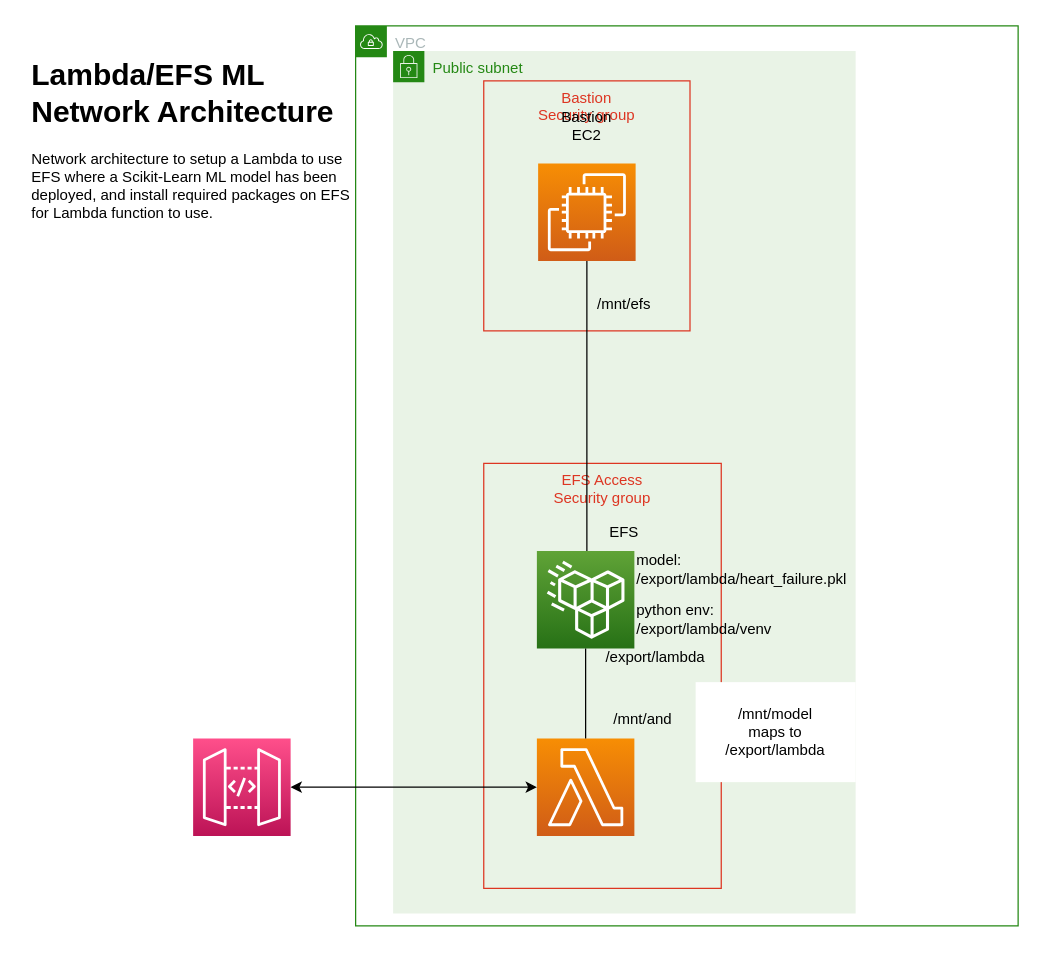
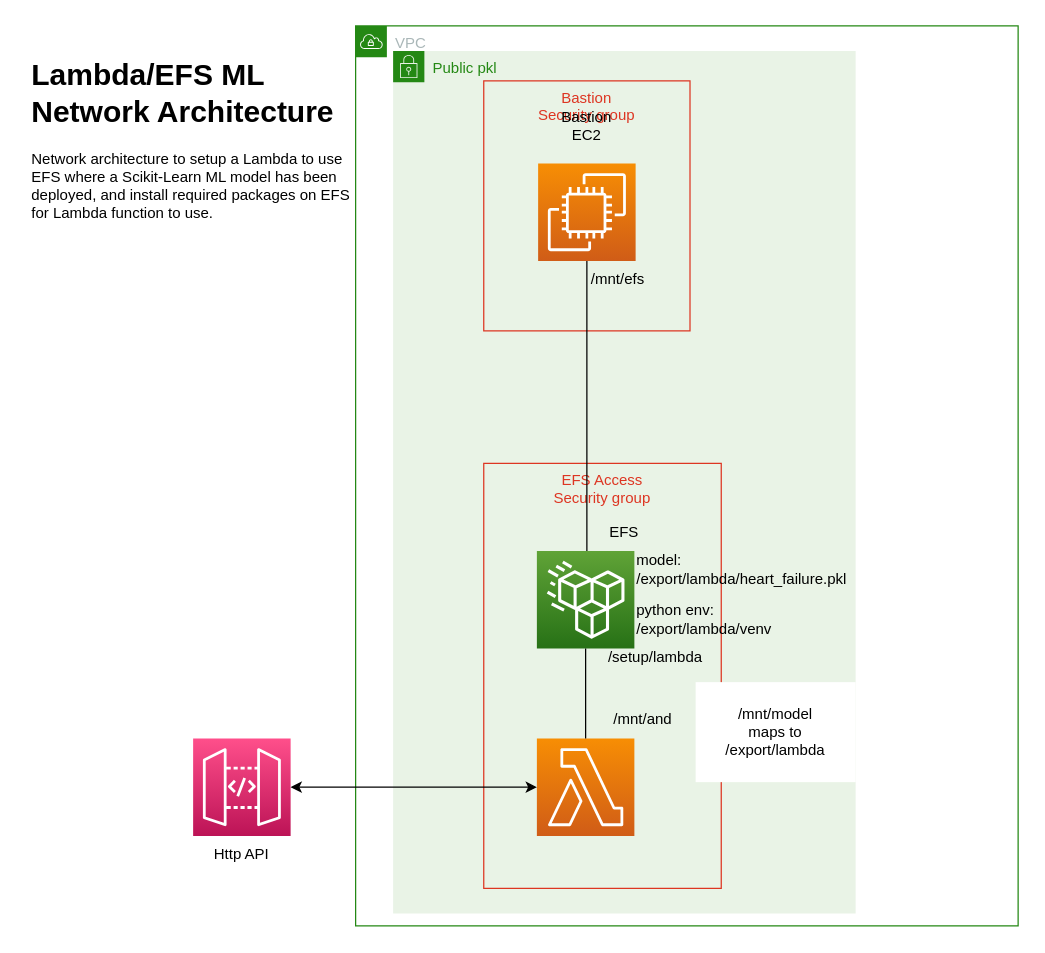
- <mxCell id="3" value="Public subnet" style="points=[[0,0],[0.25,0],[0.5,0],[0.75,0],[1,0],[1,0.25],[1,0.5],[1,0.75],[1,1],[0.75,1],[0.5,1],[0.25,1],[0,1],[0,0.75],[0,0.5],[0,0.25]];outlineConnect=0;gradientColor=none;html=1;whiteSpace=wrap;fontSize=12;fontStyle=0;container=1;pointerEvents=0;collapsible=0;recursiveResize=0;shape=mxgraph.aws4.group;grIcon=mxgraph.aws4.group_security_group;grStroke=0;strokeColor=#248814;fillColor=#E9F3E6;verticalAlign=top;align=left;spacingLeft=30;fontColor=#248814;dashed=0;" vertex="1" parent="2"><mxGeometry x="30" y="20" width="370" height="690" as="geometry" /></mxCell>
+ <mxCell id="3" value="Public pkl" style="points=[[0,0],[0.25,0],[0.5,0],[0.75,0],[1,0],[1,0.25],[1,0.5],[1,0.75],[1,1],[0.75,1],[0.5,1],[0.25,1],[0,1],[0,0.75],[0,0.5],[0,0.25]];outlineConnect=0;gradientColor=none;html=1;whiteSpace=wrap;fontSize=12;fontStyle=0;container=1;pointerEvents=0;collapsible=0;recursiveResize=0;shape=mxgraph.aws4.group;grIcon=mxgraph.aws4.group_security_group;grStroke=0;strokeColor=#248814;fillColor=#E9F3E6;verticalAlign=top;align=left;spacingLeft=30;fontColor=#248814;dashed=0;" vertex="1" parent="2"><mxGeometry x="30" y="20" width="370" height="690" as="geometry" /></mxCell>
- <mxCell id="6" value="/mnt/efs" style="text;html=1;strokeColor=none;fillColor=none;align=center;verticalAlign=middle;whiteSpace=wrap;rounded=0;" vertex="1" parent="3"><mxGeometry x="155" y="188" width="60" height="30" as="geometry" /></mxCell>
+ <mxCell id="6" value="/mnt/efs" style="text;html=1;strokeColor=none;fillColor=none;align=center;verticalAlign=middle;whiteSpace=wrap;rounded=0;" vertex="1" parent="3"><mxGeometry x="150" y="168" width="60" height="30" as="geometry" /></mxCell>
- <mxCell id="7" value="/export/lambda" style="text;html=1;strokeColor=none;fillColor=none;align=center;verticalAlign=middle;whiteSpace=wrap;rounded=0;" vertex="1" parent="3"><mxGeometry x="180" y="470" width="60" height="30" as="geometry" /></mxCell>
+ <mxCell id="7" value="/setup/lambda" style="text;html=1;strokeColor=none;fillColor=none;align=center;verticalAlign=middle;whiteSpace=wrap;rounded=0;" vertex="1" parent="3"><mxGeometry x="180" y="470" width="60" height="30" as="geometry" /></mxCell>
+ <mxCell id="20" value="Http API" style="text;html=1;strokeColor=none;fillColor=none;align=center;verticalAlign=middle;whiteSpace=wrap;rounded=0;" vertex="1" parent="1"><mxGeometry x="163" y="668" width="60" height="30" as="geometry" /></mxCell>
